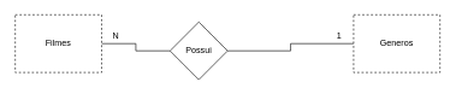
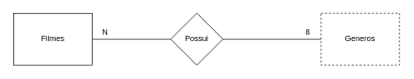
- <mxCell id="8" value="1" style="text;html=1;strokeColor=none;fillColor=none;align=center;verticalAlign=middle;whiteSpace=wrap;rounded=0;" vertex="1" parent="1"><mxGeometry x="450" y="40" width="40" height="20" as="geometry" /></mxCell>
+ <mxCell id="8" value="8" style="text;html=1;strokeColor=none;fillColor=none;align=center;verticalAlign=middle;whiteSpace=wrap;rounded=0;" vertex="1" parent="1"><mxGeometry x="450" y="40" width="40" height="20" as="geometry" /></mxCell>
- <mxCell id="3" value="Filmes" style="rounded=0;whiteSpace=wrap;html=1;dashed=1;" vertex="1" parent="1"><mxGeometry x="20" y="20" width="120" height="80" as="geometry" /></mxCell>
+ <mxCell id="3" value="Filmes" style="rounded=0;whiteSpace=wrap;html=1;" vertex="1" parent="1"><mxGeometry x="20" y="20" width="120" height="80" as="geometry" /></mxCell>
- <mxCell id="6" value="Possui" style="rhombus;whiteSpace=wrap;html=1;" vertex="1" parent="1"><mxGeometry x="235" y="30" width="80" height="80" as="geometry" /></mxCell>
+ <mxCell id="6" value="Possui" style="rhombus;whiteSpace=wrap;html=1;" vertex="1" parent="1"><mxGeometry x="260" y="20" width="80" height="80" as="geometry" /></mxCell>
